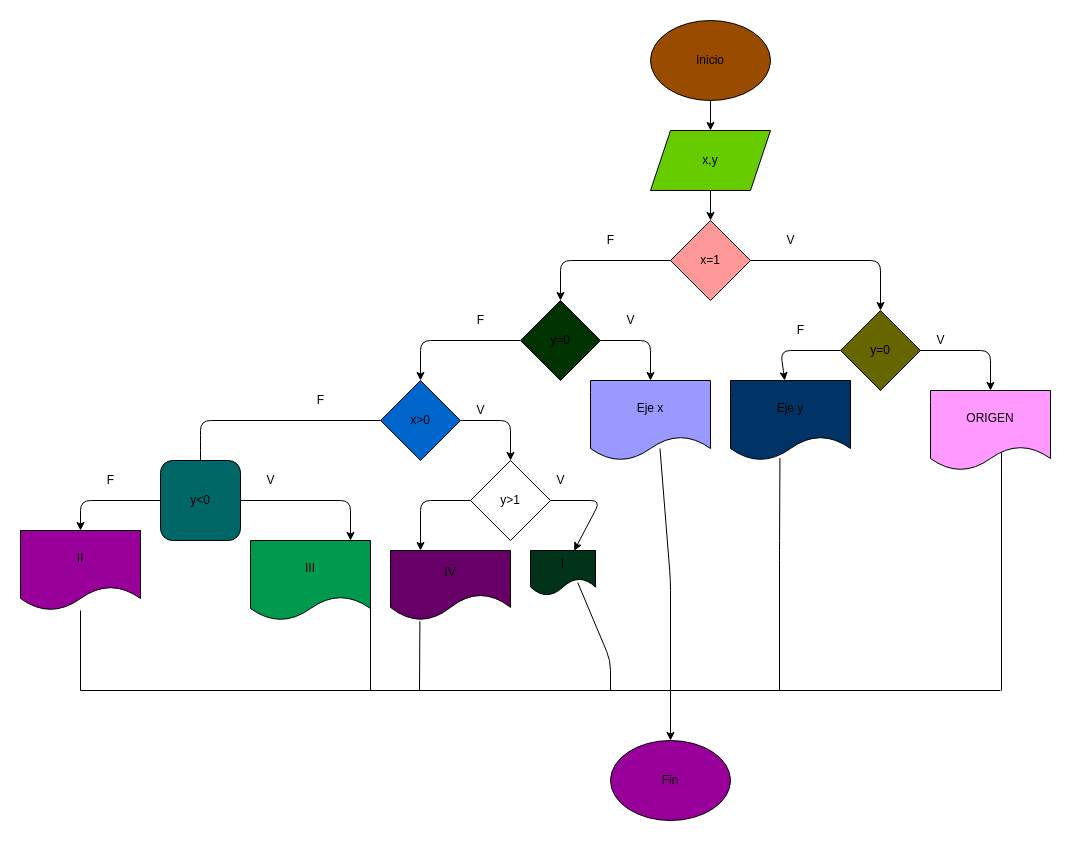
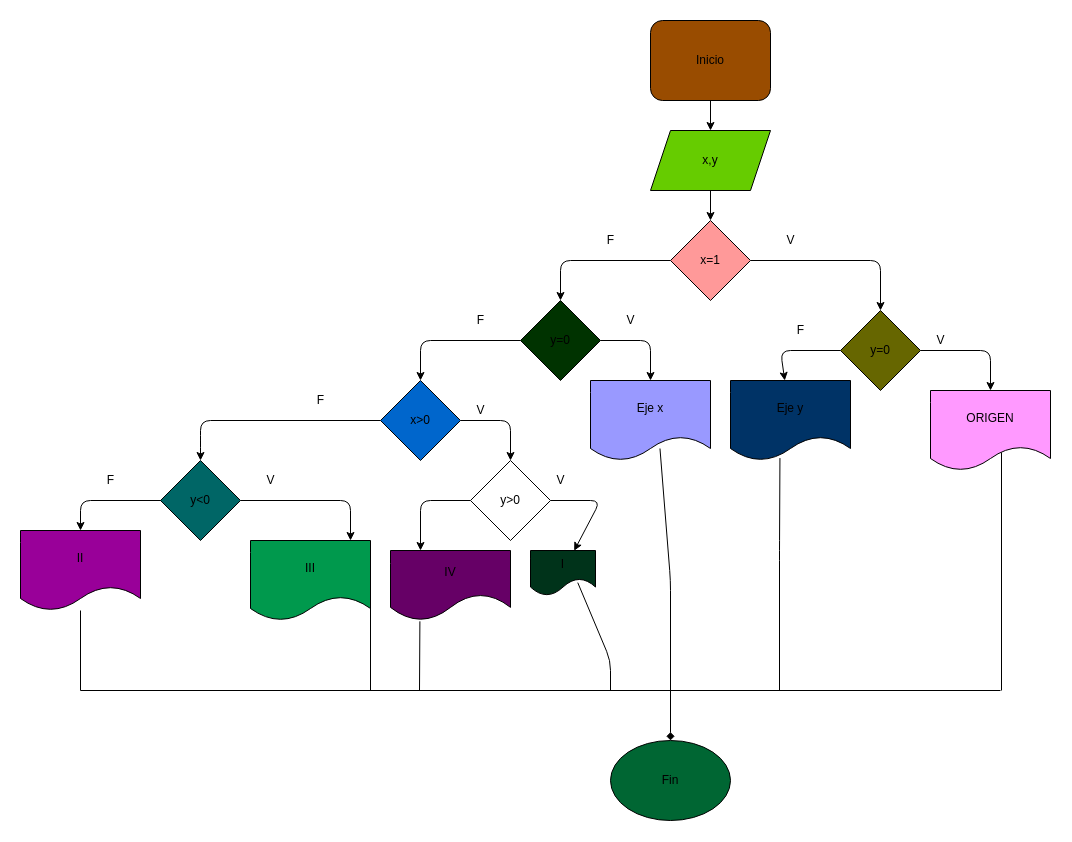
- <mxCell id="3" value="Inicio" style="ellipse;whiteSpace=wrap;html=1;fillColor=#994C00;" vertex="1" parent="1"><mxGeometry x="650" y="20" width="120" height="80" as="geometry" /></mxCell>
+ <mxCell id="3" value="Inicio" style="whiteSpace=wrap;html=1;fillColor=#994C00;rounded=1;" vertex="1" parent="1"><mxGeometry x="650" y="20" width="120" height="80" as="geometry" /></mxCell>
- <mxCell id="15" value="" style="edgeStyle=none;html=1;endArrow=none;" edge="1" parent="1" source="17" target="24"><mxGeometry relative="1" as="geometry"><Array as="points"><mxPoint x="200" y="420" /><mxPoint x="200" y="440" /></Array></mxGeometry></mxCell>
+ <mxCell id="15" value="" style="edgeStyle=none;html=1;" edge="1" parent="1" source="17" target="24"><mxGeometry relative="1" as="geometry"><Array as="points"><mxPoint x="200" y="420" /><mxPoint x="200" y="440" /></Array></mxGeometry></mxCell>
- <mxCell id="24" value="y&amp;lt;0" style="whiteSpace=wrap;html=1;fillColor=#006666;rounded=1;" vertex="1" parent="1"><mxGeometry x="160" y="460" width="80" height="80" as="geometry" /></mxCell>
+ <mxCell id="24" value="y&amp;lt;0" style="rhombus;whiteSpace=wrap;html=1;fillColor=#006666;" vertex="1" parent="1"><mxGeometry x="160" y="460" width="80" height="80" as="geometry" /></mxCell>
- <mxCell id="28" value="y&amp;gt;1" style="rhombus;whiteSpace=wrap;html=1;" vertex="1" parent="1"><mxGeometry x="470" y="460" width="80" height="80" as="geometry" /></mxCell>
+ <mxCell id="28" value="y&amp;gt;0" style="rhombus;whiteSpace=wrap;html=1;" vertex="1" parent="1"><mxGeometry x="470" y="460" width="80" height="80" as="geometry" /></mxCell>
- <mxCell id="20" value="" style="edgeStyle=none;html=1;exitX=0.579;exitY=0.85;exitDx=0;exitDy=0;exitPerimeter=0;" edge="1" parent="1" source="21" target="49"><mxGeometry relative="1" as="geometry"><mxPoint x="670" y="730" as="targetPoint" /><Array as="points"><mxPoint x="670" y="580" /></Array></mxGeometry></mxCell>
+ <mxCell id="20" value="" style="edgeStyle=none;html=1;exitX=0.579;exitY=0.85;exitDx=0;exitDy=0;exitPerimeter=0;endArrow=diamond;" edge="1" parent="1" source="21" target="49"><mxGeometry relative="1" as="geometry"><mxPoint x="670" y="730" as="targetPoint" /><Array as="points"><mxPoint x="670" y="580" /></Array></mxGeometry></mxCell>
- <mxCell id="49" value="Fin" style="ellipse;whiteSpace=wrap;html=1;fillColor=#990099;" vertex="1" parent="1"><mxGeometry x="610" y="740" width="120" height="80" as="geometry" /></mxCell>
+ <mxCell id="49" value="Fin" style="ellipse;whiteSpace=wrap;html=1;fillColor=#006633;" vertex="1" parent="1"><mxGeometry x="610" y="740" width="120" height="80" as="geometry" /></mxCell>
